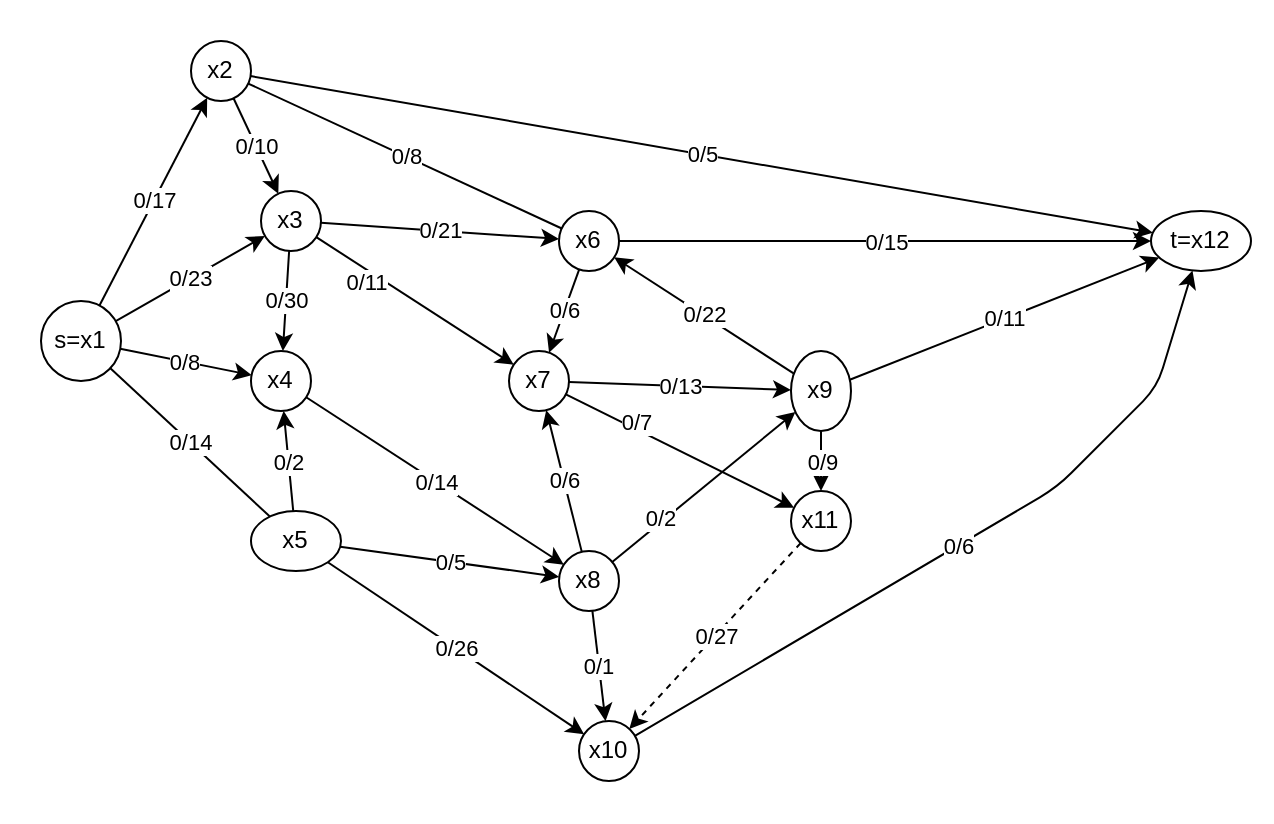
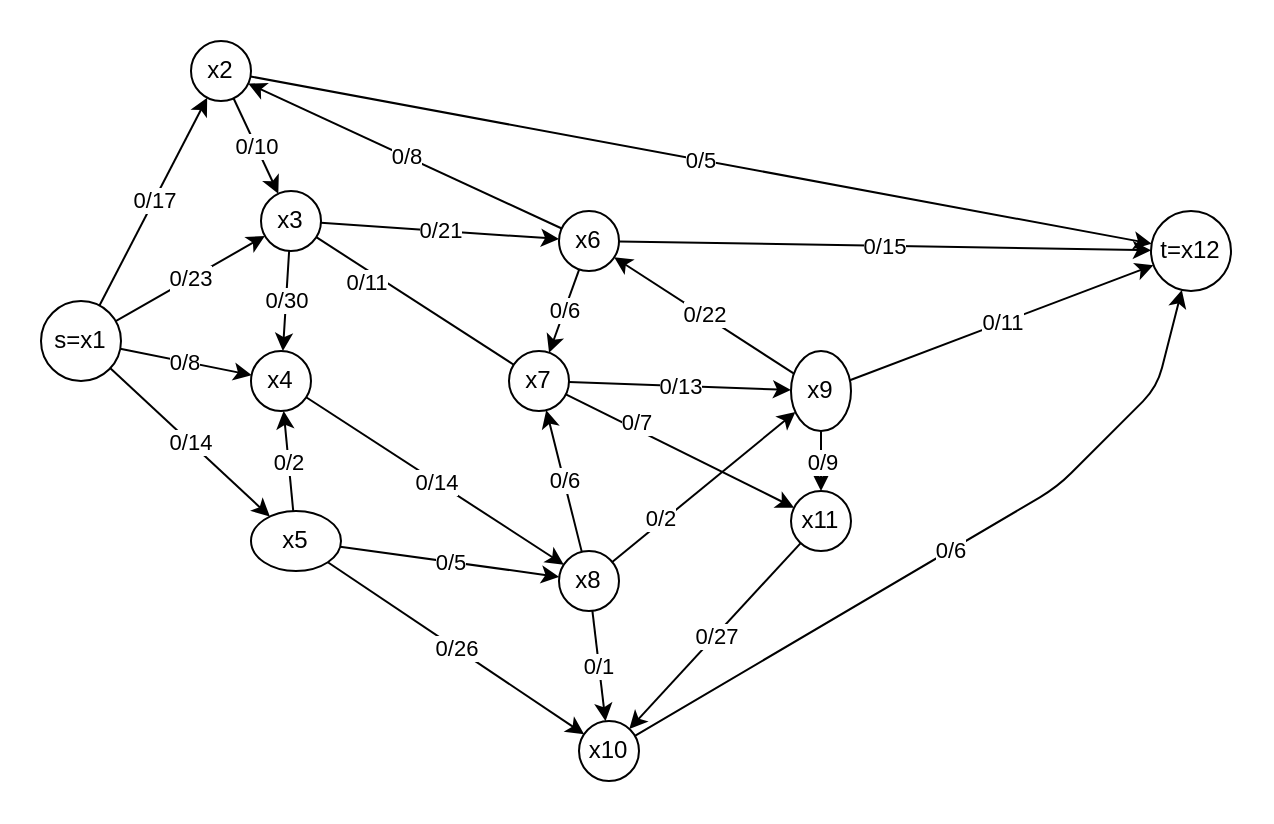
- <mxCell id="38" value="" style="endArrow=none;html=1;strokeColor=#000000;" parent="1" source="22" target="3" edge="1"><mxGeometry relative="1" as="geometry"><mxPoint x="145" y="195" as="sourcePoint" /><mxPoint x="245" y="195" as="targetPoint" /></mxGeometry></mxCell>
+ <mxCell id="38" value="" style="endArrow=classic;html=1;strokeColor=#000000;" parent="1" source="22" target="3" edge="1"><mxGeometry relative="1" as="geometry"><mxPoint x="145" y="195" as="sourcePoint" /><mxPoint x="245" y="195" as="targetPoint" /></mxGeometry></mxCell>
- <mxCell id="17" value="t=x12" style="ellipse;whiteSpace=wrap;html=1;aspect=fixed;" parent="1" vertex="1"><mxGeometry x="575" y="105" width="50" height="30" as="geometry" /></mxCell>
+ <mxCell id="17" value="t=x12" style="ellipse;whiteSpace=wrap;html=1;aspect=fixed;" parent="1" vertex="1"><mxGeometry x="575" y="105" width="40" height="40" as="geometry" /></mxCell>
- <mxCell id="26" value="" style="endArrow=classic;html=1;strokeColor=#000000;" parent="1" source="4" target="25" edge="1"><mxGeometry relative="1" as="geometry"><mxPoint x="155" y="155" as="sourcePoint" /><mxPoint x="255" y="155" as="targetPoint" /></mxGeometry></mxCell>
+ <mxCell id="26" value="" style="endArrow=none;html=1;strokeColor=#000000;" parent="1" source="4" target="25" edge="1"><mxGeometry relative="1" as="geometry"><mxPoint x="155" y="155" as="sourcePoint" /><mxPoint x="255" y="155" as="targetPoint" /></mxGeometry></mxCell>
- <mxCell id="13" value="" style="endArrow=none;html=1;" parent="1" source="2" target="6" edge="1"><mxGeometry relative="1" as="geometry"><mxPoint x="-15" y="195" as="sourcePoint" /><mxPoint x="85" y="195" as="targetPoint" /></mxGeometry></mxCell>
+ <mxCell id="13" value="" style="endArrow=classic;html=1;" parent="1" source="2" target="6" edge="1"><mxGeometry relative="1" as="geometry"><mxPoint x="-15" y="195" as="sourcePoint" /><mxPoint x="85" y="195" as="targetPoint" /></mxGeometry></mxCell>
- <mxCell id="64" value="" style="endArrow=classic;html=1;strokeColor=#000000;dashed=1;" parent="1" source="47" target="35" edge="1"><mxGeometry relative="1" as="geometry"><mxPoint x="295" y="185" as="sourcePoint" /><mxPoint x="395" y="185" as="targetPoint" /></mxGeometry></mxCell>
+ <mxCell id="64" value="" style="endArrow=classic;html=1;strokeColor=#000000;" parent="1" source="47" target="35" edge="1"><mxGeometry relative="1" as="geometry"><mxPoint x="295" y="185" as="sourcePoint" /><mxPoint x="395" y="185" as="targetPoint" /></mxGeometry></mxCell>
